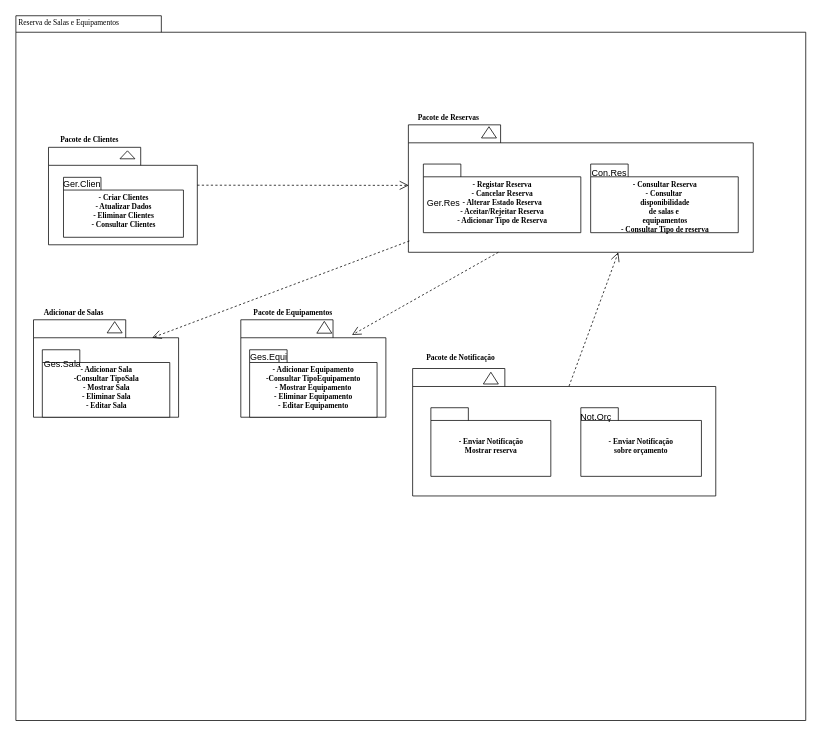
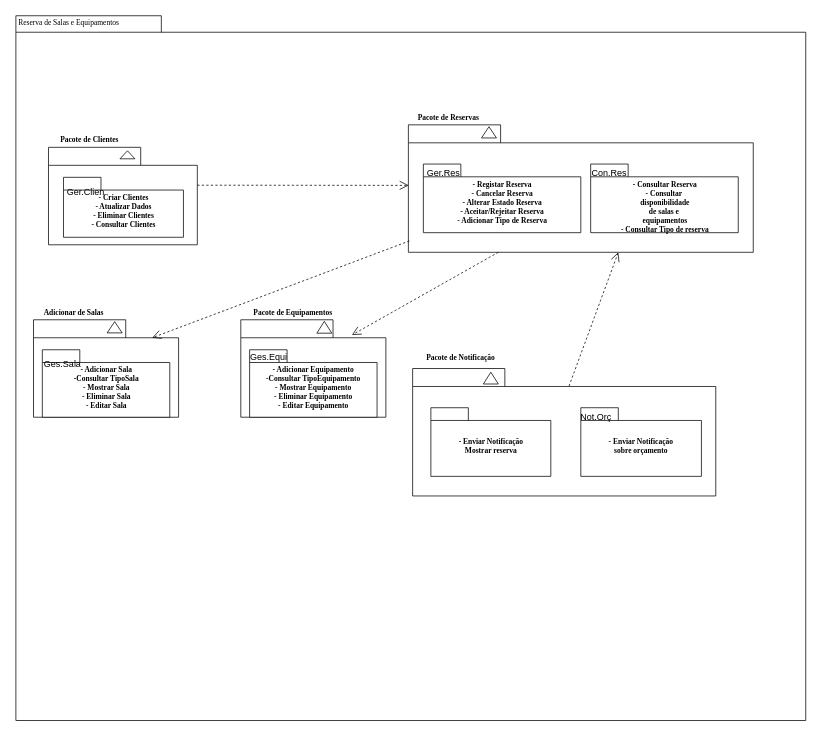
- <mxCell id="7" value="Ger.Clien" style="text;html=1;align=center;verticalAlign=middle;whiteSpace=wrap;rounded=0;" vertex="1" parent="3"><mxGeometry x="20" y="40" width="50" height="20" as="geometry" /></mxCell>
+ <mxCell id="7" value="Ger.Clien" style="text;html=1;align=center;verticalAlign=middle;whiteSpace=wrap;rounded=0;" vertex="1" parent="3"><mxGeometry x="25" y="50" width="50" height="20" as="geometry" /></mxCell>
- <mxCell id="12" value="Ger.Res" style="text;html=1;align=center;verticalAlign=middle;whiteSpace=wrap;rounded=0;" vertex="1" parent="8"><mxGeometry x="23.82" y="92.31" width="46.18" height="26.15" as="geometry" /></mxCell>
+ <mxCell id="12" value="Ger.Res" style="text;html=1;align=center;verticalAlign=middle;whiteSpace=wrap;rounded=0;" vertex="1" parent="8"><mxGeometry x="23.82" y="52.31" width="46.18" height="26.15" as="geometry" /></mxCell>
